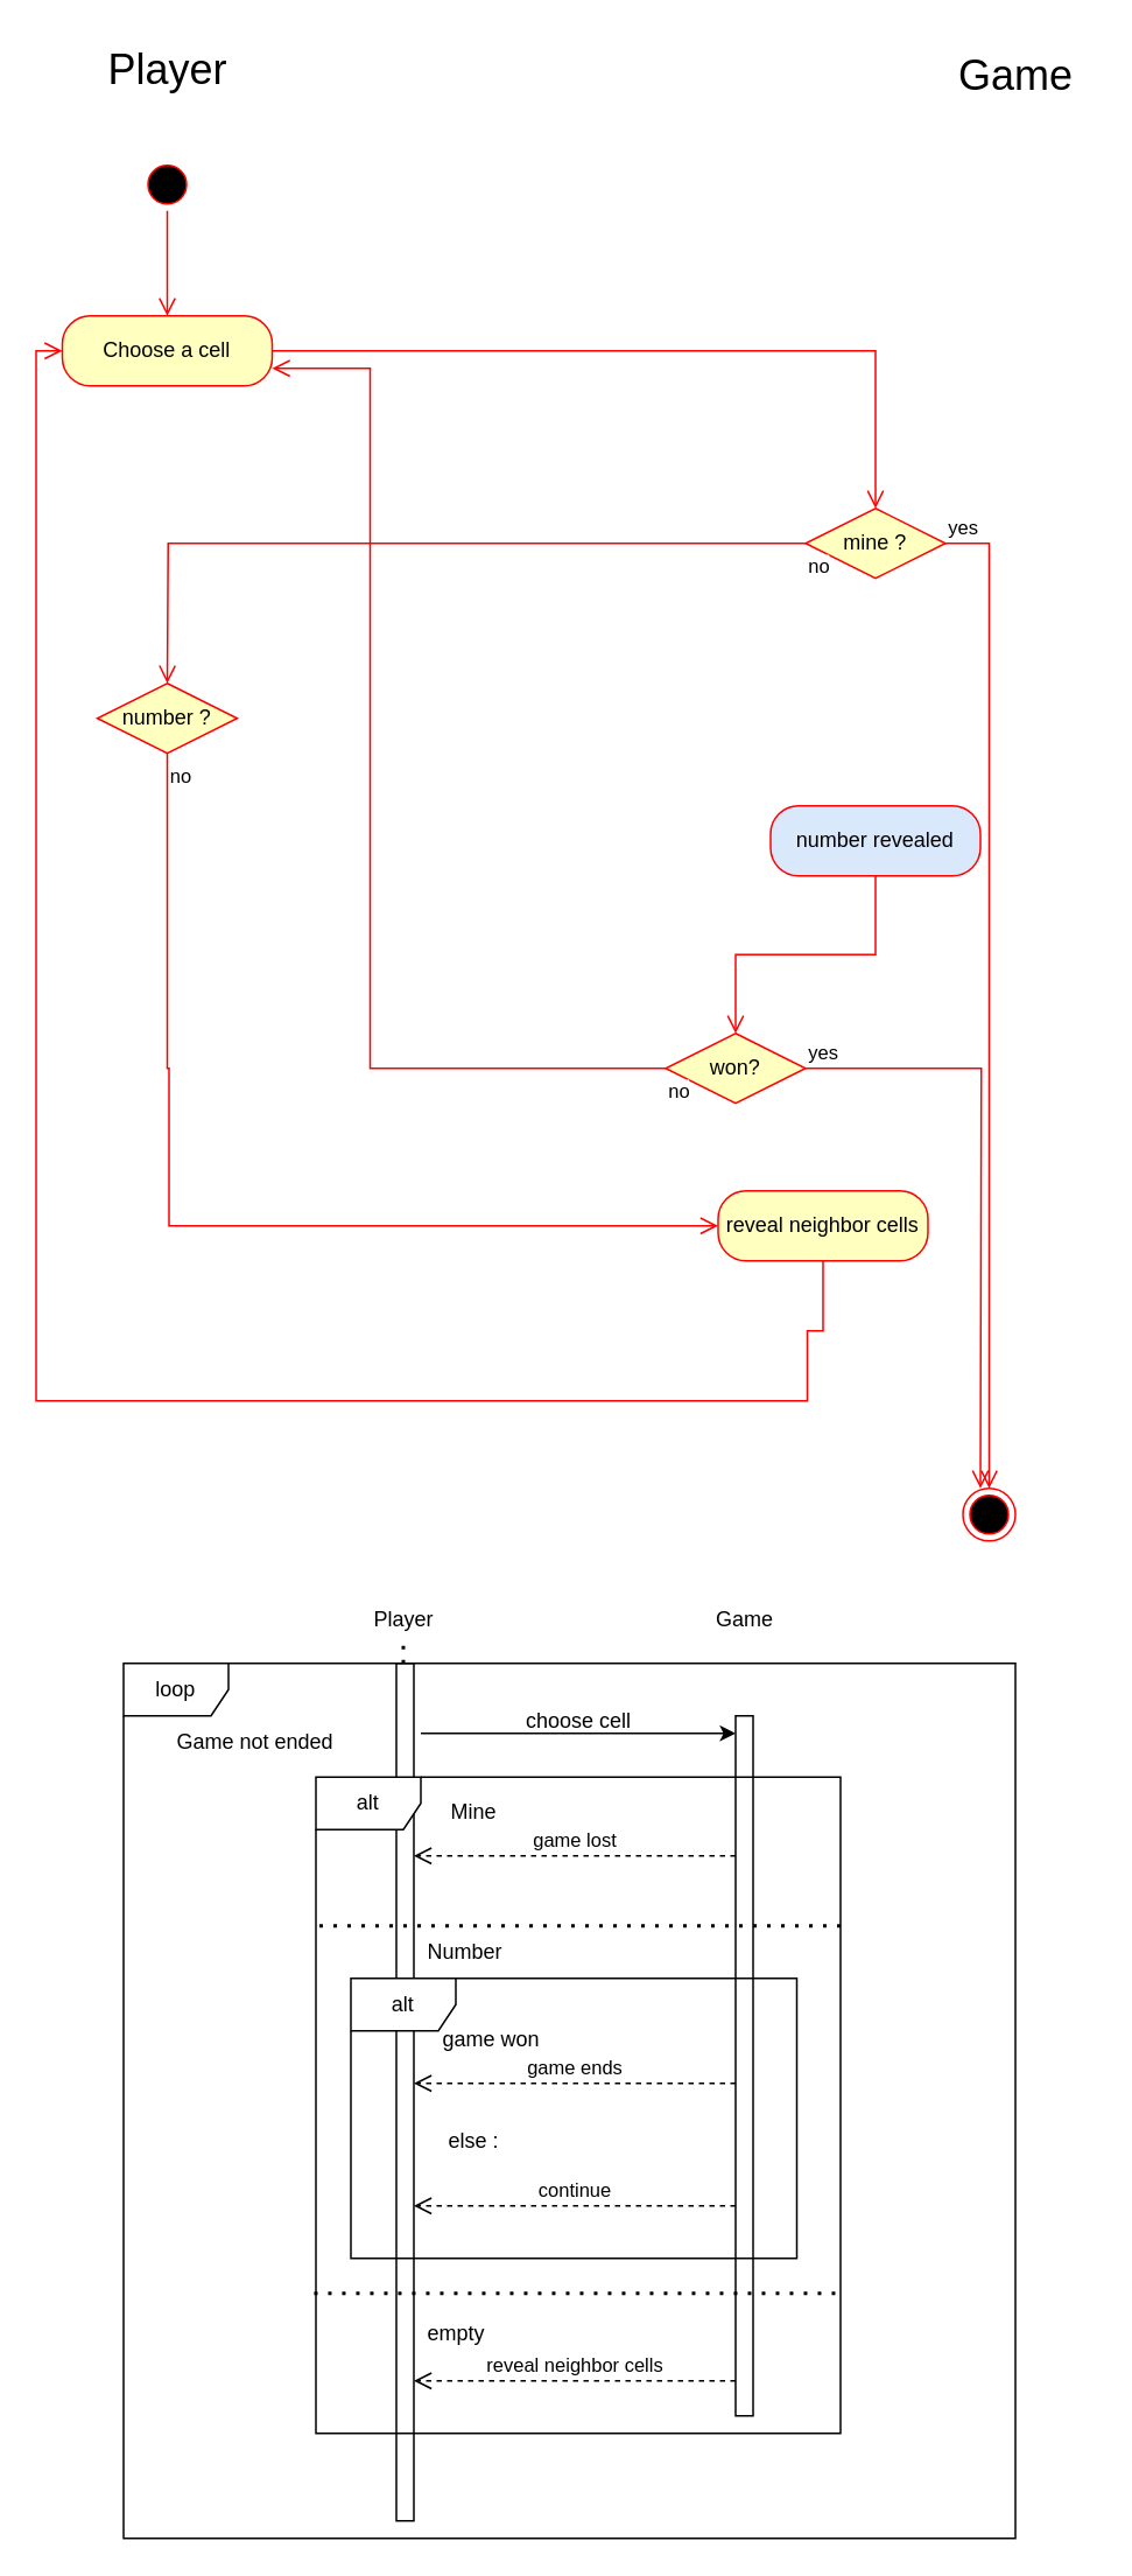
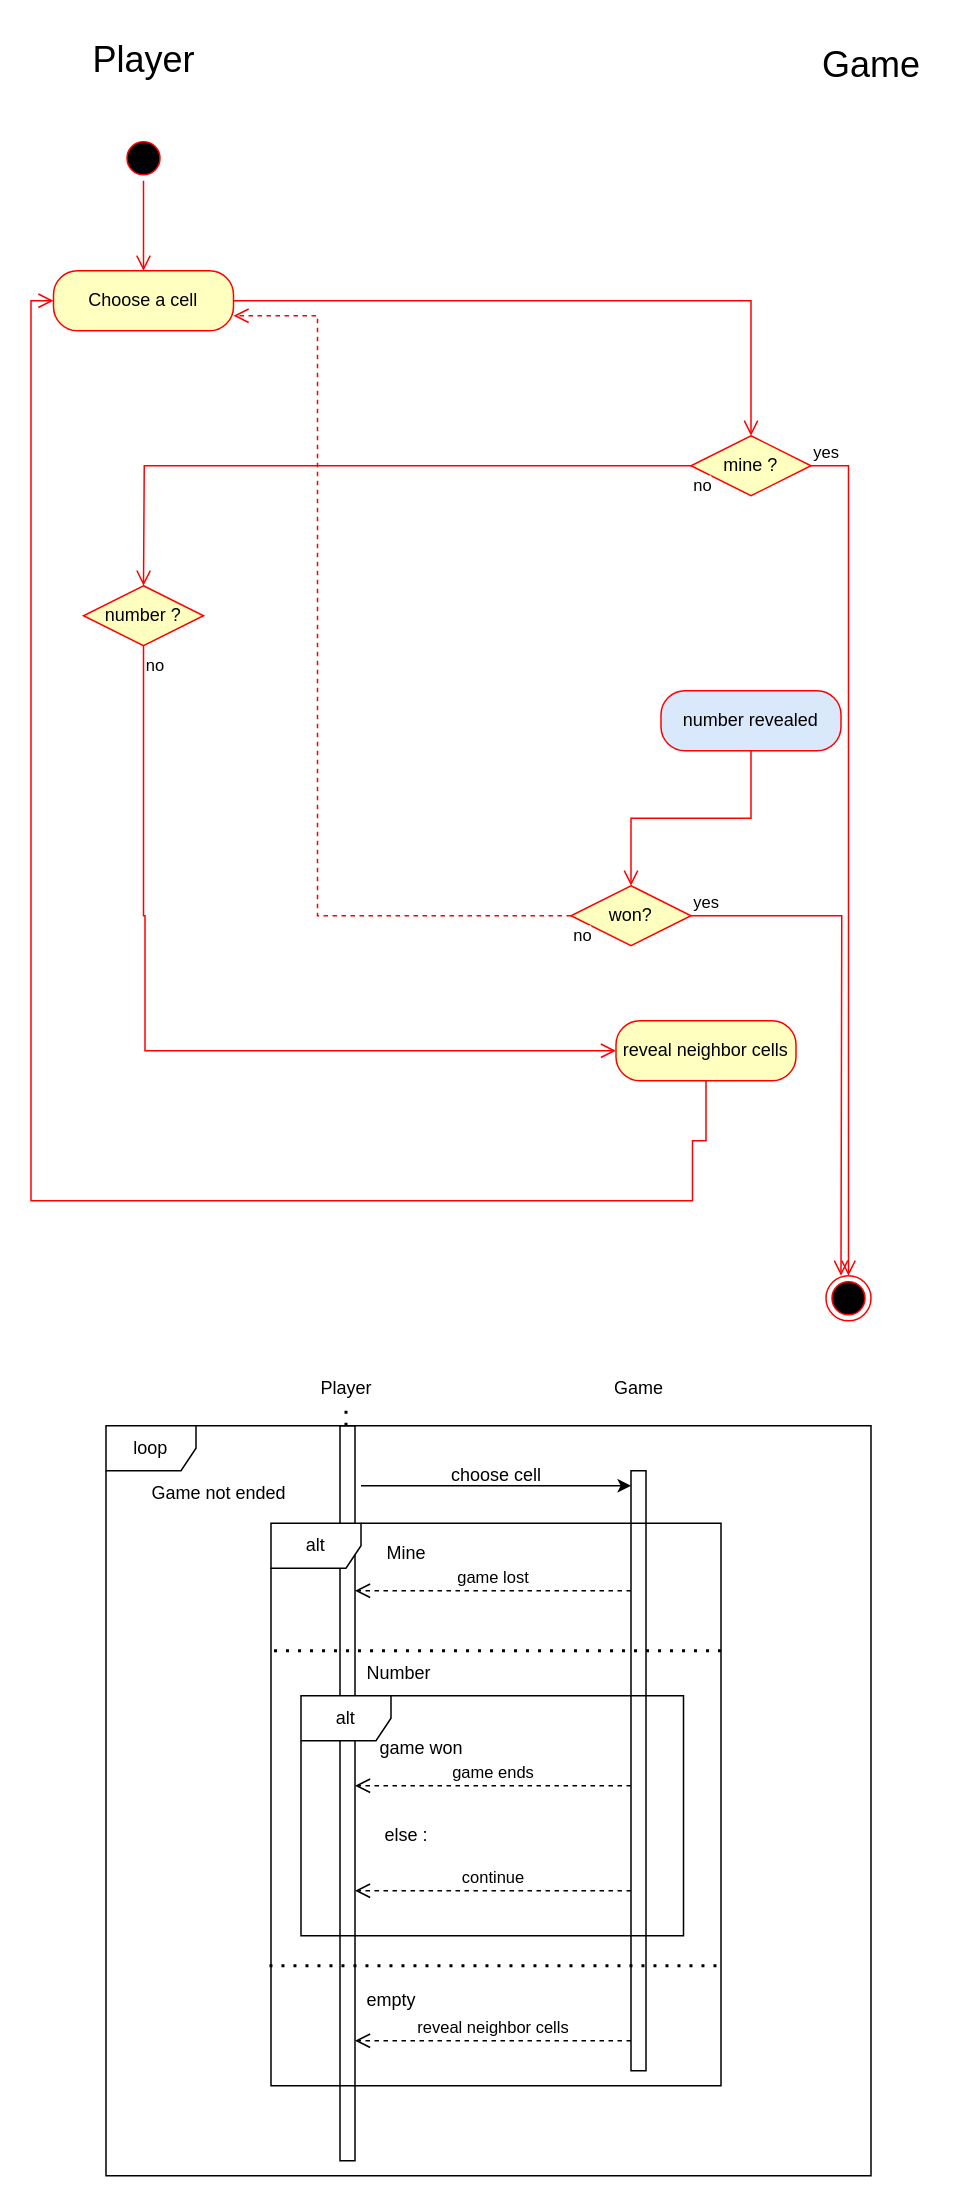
- <mxCell id="17" value="no" style="edgeStyle=orthogonalEdgeStyle;html=1;align=left;verticalAlign=top;endArrow=open;endSize=8;strokeColor=#ff0000;rounded=0;entryX=1;entryY=0.75;entryDx=0;entryDy=0;" edge="1" source="15" parent="1" target="6"><mxGeometry x="-1" relative="1" as="geometry"><mxPoint x="210" y="220" as="targetPoint" /><Array as="points"><mxPoint x="211" y="610" /><mxPoint x="211" y="210" /></Array></mxGeometry></mxCell>
+ <mxCell id="17" value="no" style="edgeStyle=orthogonalEdgeStyle;html=1;align=left;verticalAlign=top;endArrow=open;endSize=8;strokeColor=#ff0000;rounded=0;entryX=1;entryY=0.75;entryDx=0;entryDy=0;dashed=1;" edge="1" source="15" parent="1" target="6"><mxGeometry x="-1" relative="1" as="geometry"><mxPoint x="210" y="220" as="targetPoint" /><Array as="points"><mxPoint x="211" y="610" /><mxPoint x="211" y="210" /></Array></mxGeometry></mxCell>
